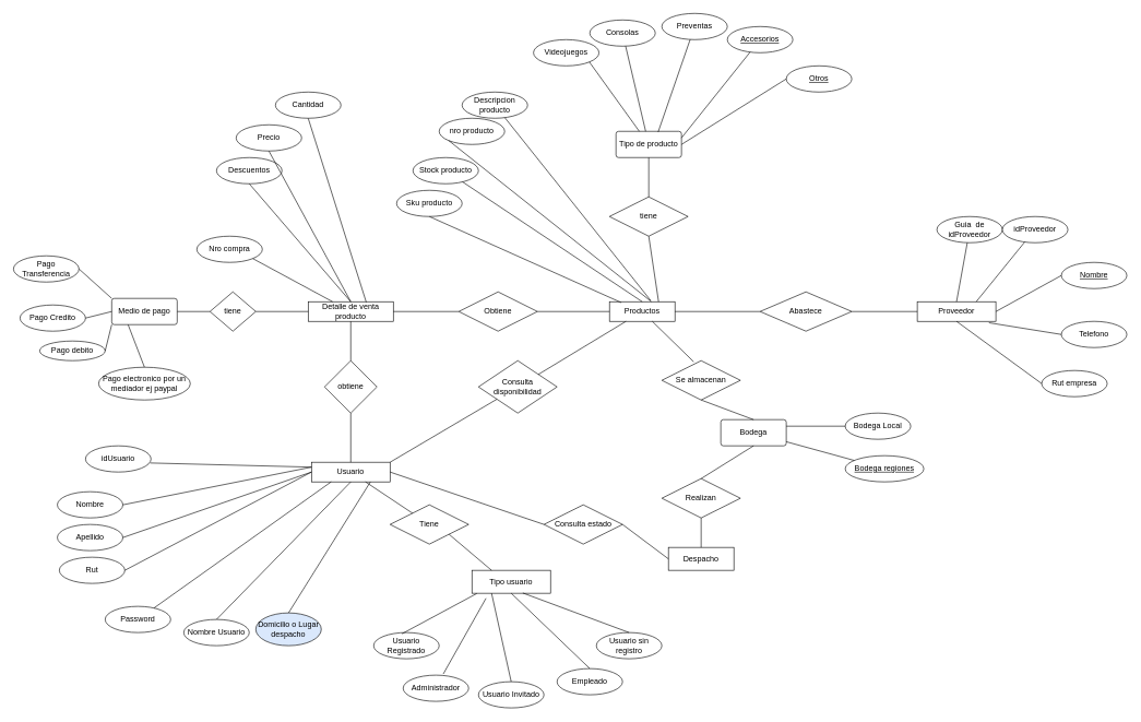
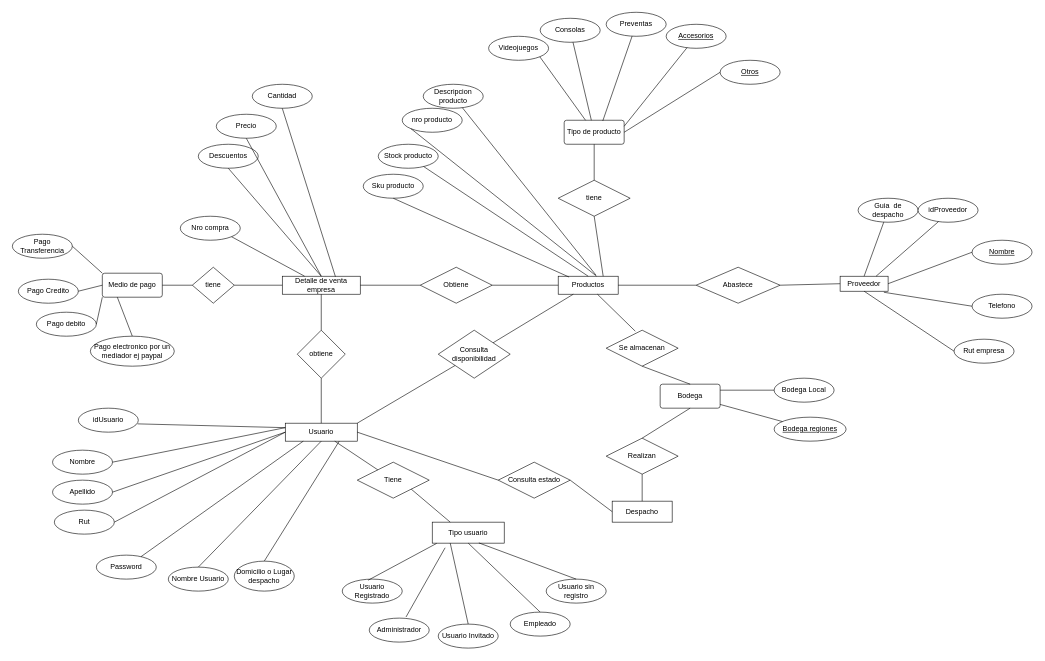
- <mxCell id="98" value="Guia&amp;nbsp; de idProveedor" style="ellipse;whiteSpace=wrap;html=1;align=center;" parent="1" vertex="1"><mxGeometry x="1430" y="330" width="100" height="40" as="geometry" /></mxCell>
+ <mxCell id="98" value="Guia&amp;nbsp; de despacho" style="ellipse;whiteSpace=wrap;html=1;align=center;" parent="1" vertex="1"><mxGeometry x="1430" y="330" width="100" height="40" as="geometry" /></mxCell>
- <mxCell id="2" value="Detalle de venta producto" style="rounded=0;whiteSpace=wrap;html=1;" parent="1" vertex="1"><mxGeometry x="470" y="460" width="130" height="30" as="geometry" /></mxCell>
+ <mxCell id="2" value="Detalle de venta empresa" style="rounded=0;whiteSpace=wrap;html=1;" parent="1" vertex="1"><mxGeometry x="470" y="460" width="130" height="30" as="geometry" /></mxCell>
- <mxCell id="5" value="Proveedor" style="rounded=0;whiteSpace=wrap;html=1;" parent="1" vertex="1"><mxGeometry x="1400" y="460" width="120" height="30" as="geometry" /></mxCell>
+ <mxCell id="5" value="Proveedor" style="rounded=0;whiteSpace=wrap;html=1;" parent="1" vertex="1"><mxGeometry x="1400" y="460" width="80" height="25" as="geometry" /></mxCell>
- <mxCell id="55" value="Pago debito" style="ellipse;whiteSpace=wrap;html=1;align=center;" parent="1" vertex="1"><mxGeometry x="60" y="520" width="100" height="30" as="geometry" /></mxCell>
+ <mxCell id="55" value="Pago debito" style="ellipse;whiteSpace=wrap;html=1;align=center;" parent="1" vertex="1"><mxGeometry x="60" y="520" width="100" height="40" as="geometry" /></mxCell>
- <mxCell id="17" value="Domicilio o Lugar despacho" style="ellipse;whiteSpace=wrap;html=1;align=center;fillColor=#dae8fc;" parent="1" vertex="1"><mxGeometry x="390" y="935" width="100" height="50" as="geometry" /></mxCell>
+ <mxCell id="17" value="Domicilio o Lugar despacho" style="ellipse;whiteSpace=wrap;html=1;align=center;" parent="1" vertex="1"><mxGeometry x="390" y="935" width="100" height="50" as="geometry" /></mxCell>
